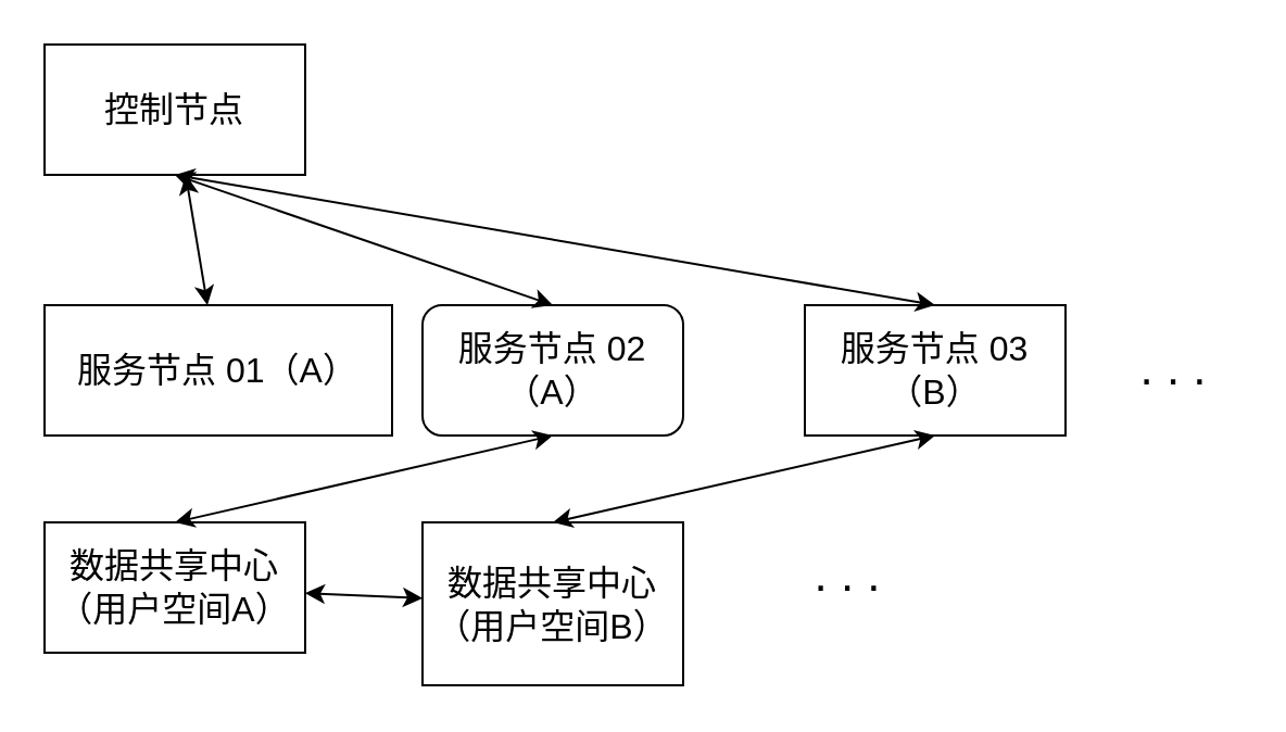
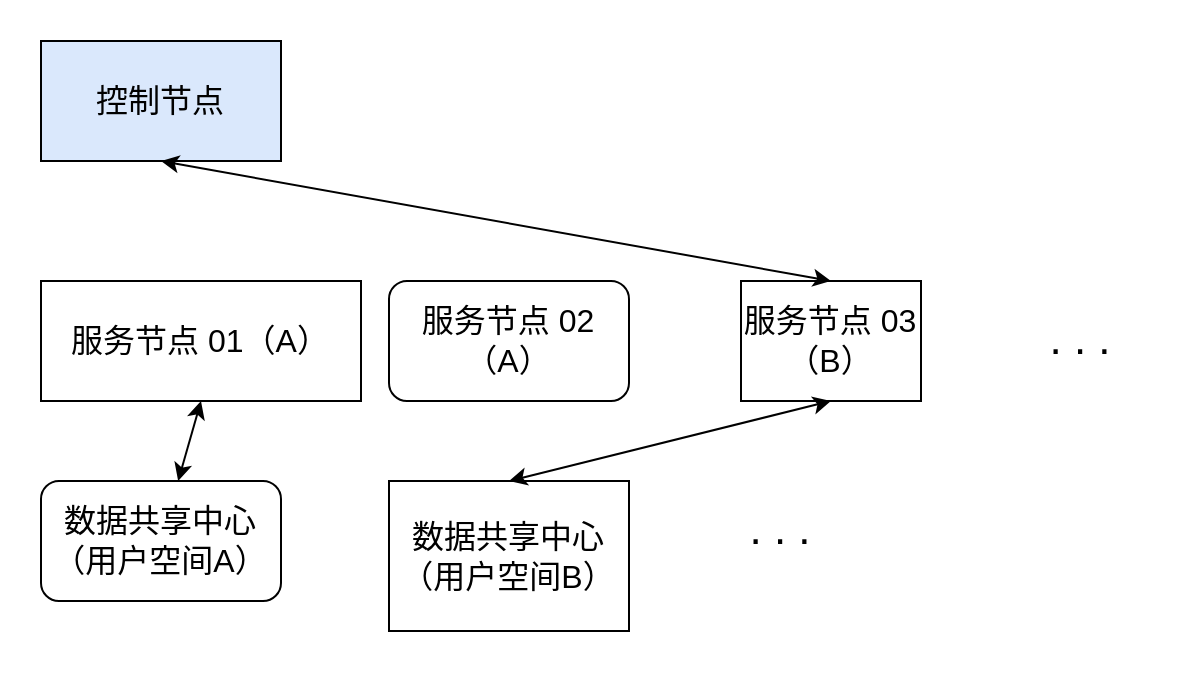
- <mxCell id="2" value="控制节点" style="rounded=0;whiteSpace=wrap;html=1;fontSize=16;" vertex="1" parent="1"><mxGeometry x="20" y="20" width="120" height="60" as="geometry" /></mxCell>
+ <mxCell id="2" value="控制节点" style="rounded=0;whiteSpace=wrap;html=1;fontSize=16;fillColor=#dae8fc;" vertex="1" parent="1"><mxGeometry x="20" y="20" width="120" height="60" as="geometry" /></mxCell>
- <mxCell id="10" value="" style="endArrow=classic;startArrow=classic;html=1;rounded=0;fontSize=22;" edge="1" parent="1" source="3" target="2"><mxGeometry width="50" height="50" relative="1" as="geometry"><mxPoint x="230" y="140" as="sourcePoint" /><mxPoint x="280" y="90" as="targetPoint" /></mxGeometry></mxCell>
- <mxCell id="11" value="" style="endArrow=classic;startArrow=classic;html=1;rounded=0;fontSize=22;exitX=0.5;exitY=0;exitDx=0;exitDy=0;entryX=0.5;entryY=1;entryDx=0;entryDy=0;" edge="1" parent="1" source="4" target="2"><mxGeometry width="50" height="50" relative="1" as="geometry"><mxPoint x="90" y="150" as="sourcePoint" /><mxPoint x="90" y="90" as="targetPoint" /></mxGeometry></mxCell>
- <mxCell id="5" value="服务节点 03（B）" style="rounded=0;whiteSpace=wrap;html=1;fontSize=16;" vertex="1" parent="1"><mxGeometry x="370" y="140" width="120" height="60" as="geometry" /></mxCell>
+ <mxCell id="5" value="服务节点 03（B）" style="rounded=0;whiteSpace=wrap;html=1;fontSize=16;" vertex="1" parent="1"><mxGeometry x="370" y="140" width="90" height="60" as="geometry" /></mxCell>
- <mxCell id="14" value="" style="endArrow=classic;startArrow=classic;html=1;rounded=0;fontSize=22;exitX=0.5;exitY=0;exitDx=0;exitDy=0;entryX=0.5;entryY=1;entryDx=0;entryDy=0;" edge="1" parent="1" source="6" target="4"><mxGeometry width="50" height="50" relative="1" as="geometry"><mxPoint x="274" y="160" as="sourcePoint" /><mxPoint x="100" y="100" as="targetPoint" /></mxGeometry></mxCell>
- <mxCell id="6" value="数据共享中心&lt;br&gt;（用户空间A）" style="rounded=0;whiteSpace=wrap;html=1;fontSize=16;" vertex="1" parent="1"><mxGeometry x="20" y="240" width="120" height="60" as="geometry" /></mxCell>
+ <mxCell id="6" value="数据共享中心&lt;br&gt;（用户空间A）" style="whiteSpace=wrap;html=1;fontSize=16;rounded=1;" vertex="1" parent="1"><mxGeometry x="20" y="240" width="120" height="60" as="geometry" /></mxCell>
- <mxCell id="13" value="" style="endArrow=classic;startArrow=classic;html=1;rounded=0;fontSize=22;" edge="1" parent="1" source="6" target="7"><mxGeometry width="50" height="50" relative="1" as="geometry"><mxPoint x="264" y="150" as="sourcePoint" /><mxPoint x="90" y="90" as="targetPoint" /></mxGeometry></mxCell>
+ <mxCell id="13" value="" style="endArrow=classic;startArrow=classic;html=1;rounded=0;fontSize=22;entryX=0.5;entryY=1;entryDx=0;entryDy=0;" edge="1" parent="1" source="6" target="3"><mxGeometry width="50" height="50" relative="1" as="geometry"><mxPoint x="264" y="150" as="sourcePoint" /><mxPoint x="90" y="90" as="targetPoint" /></mxGeometry></mxCell>
